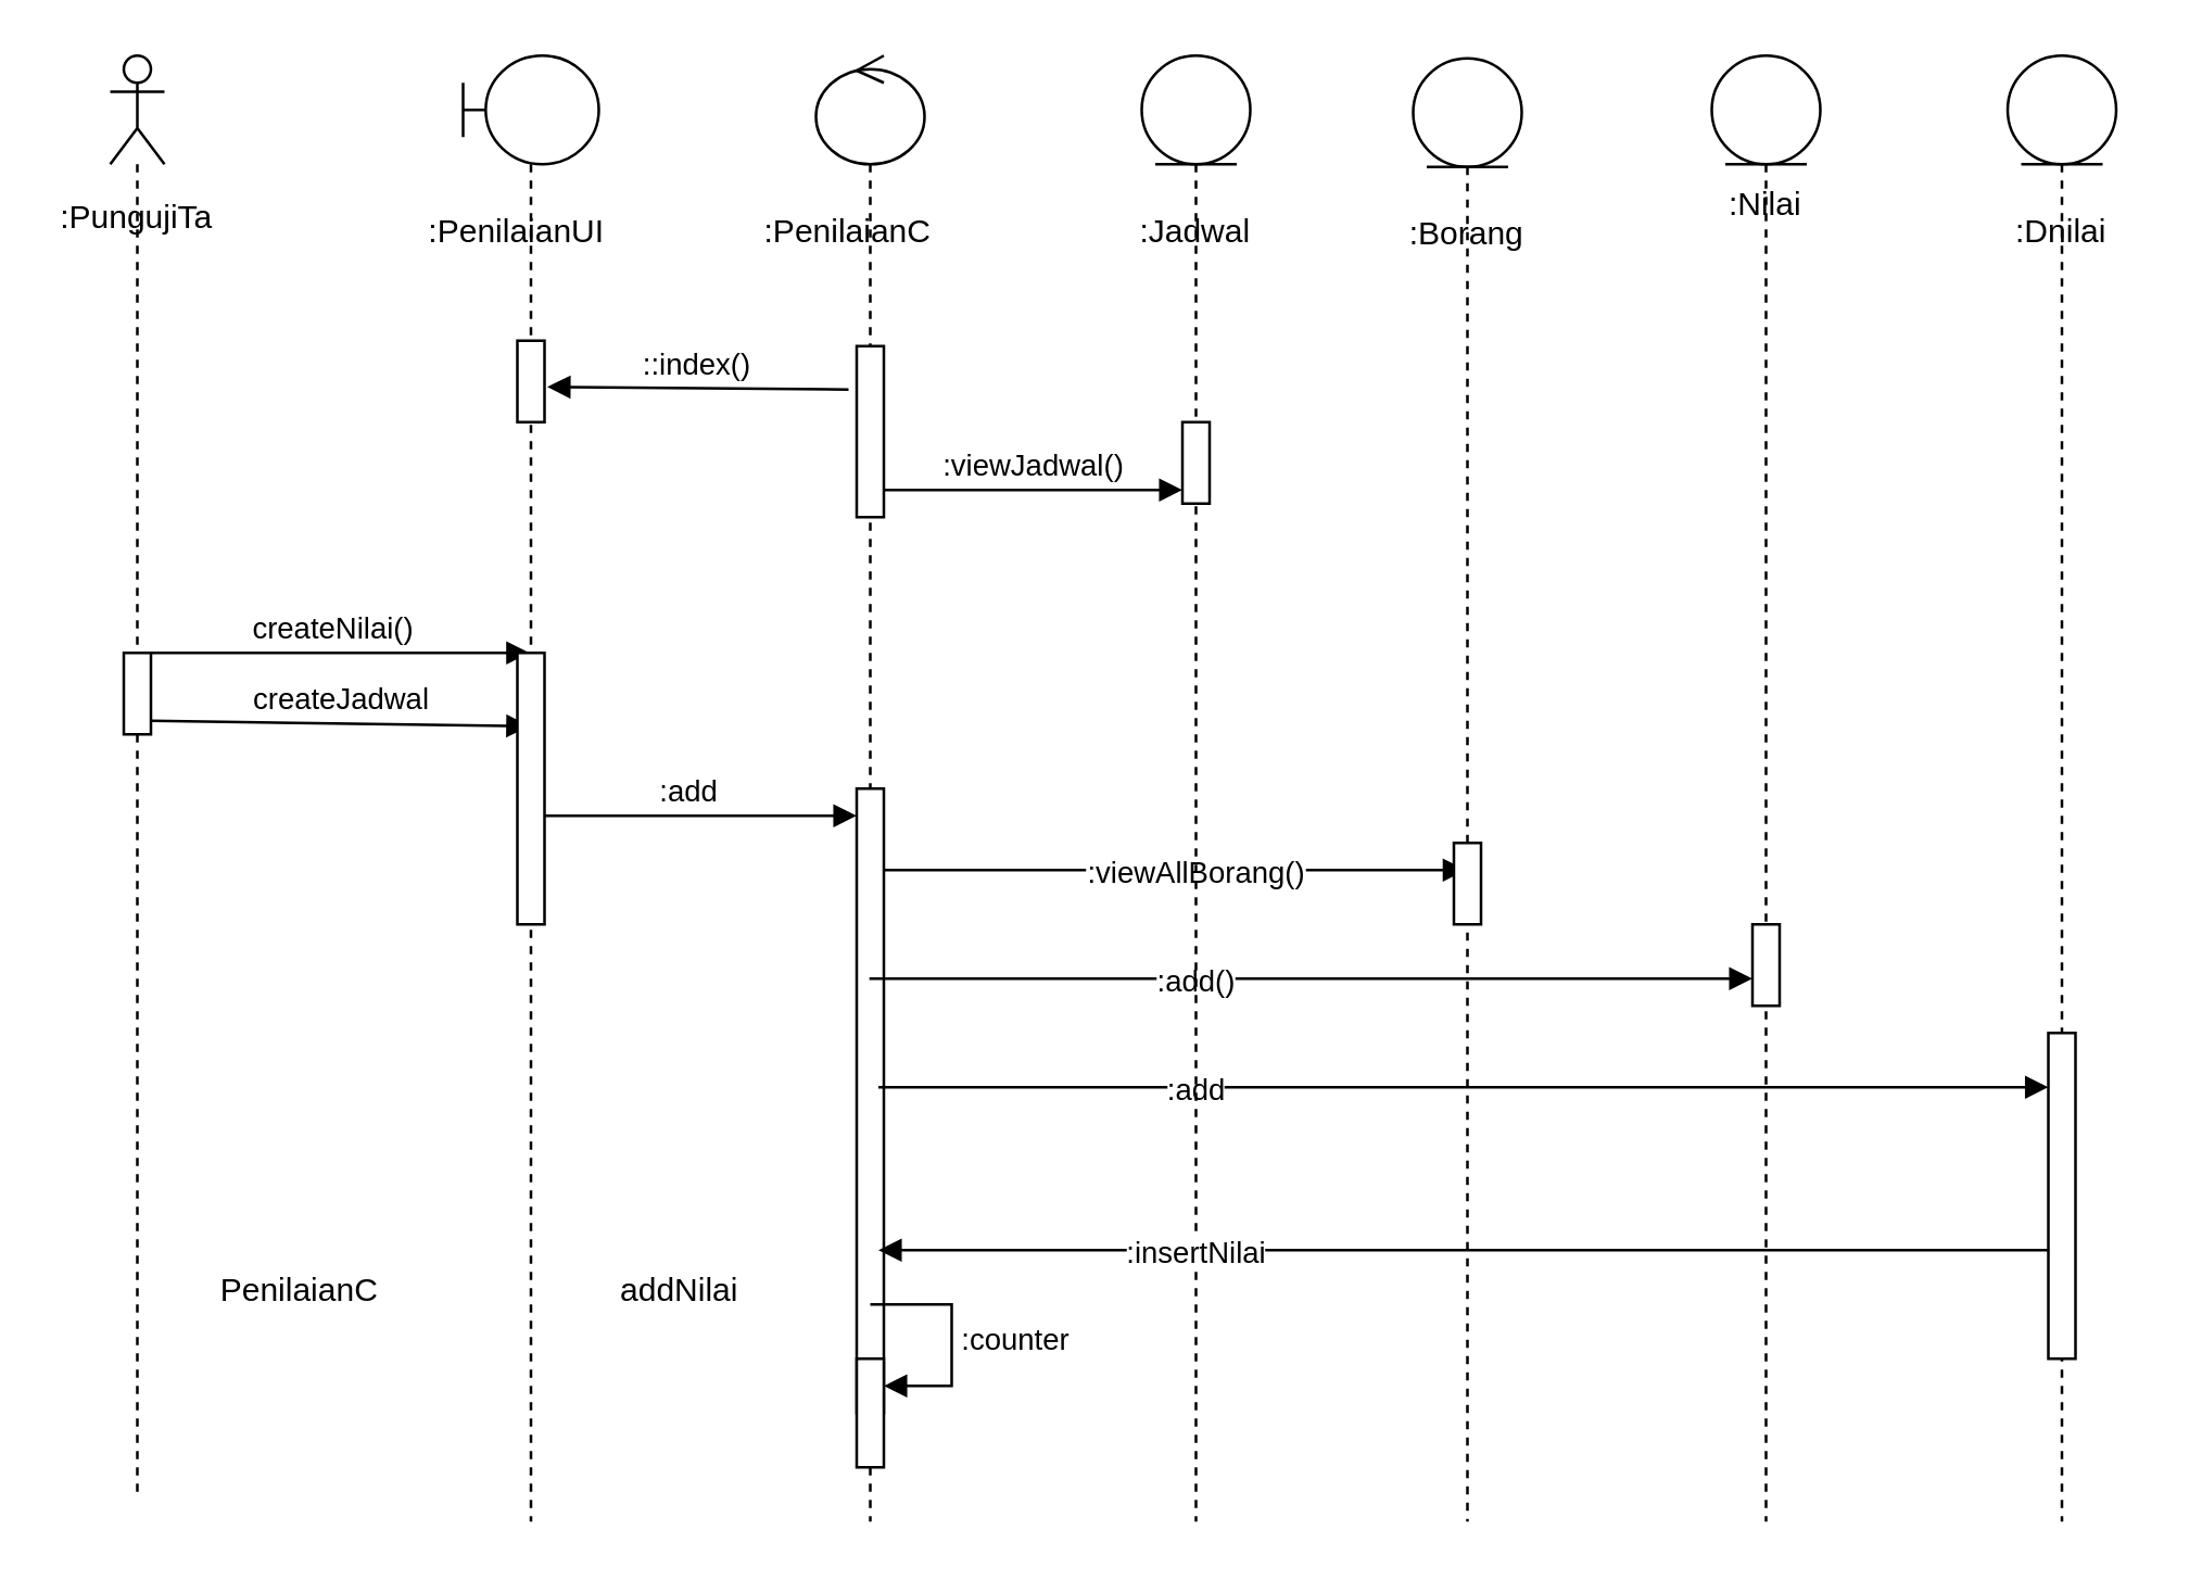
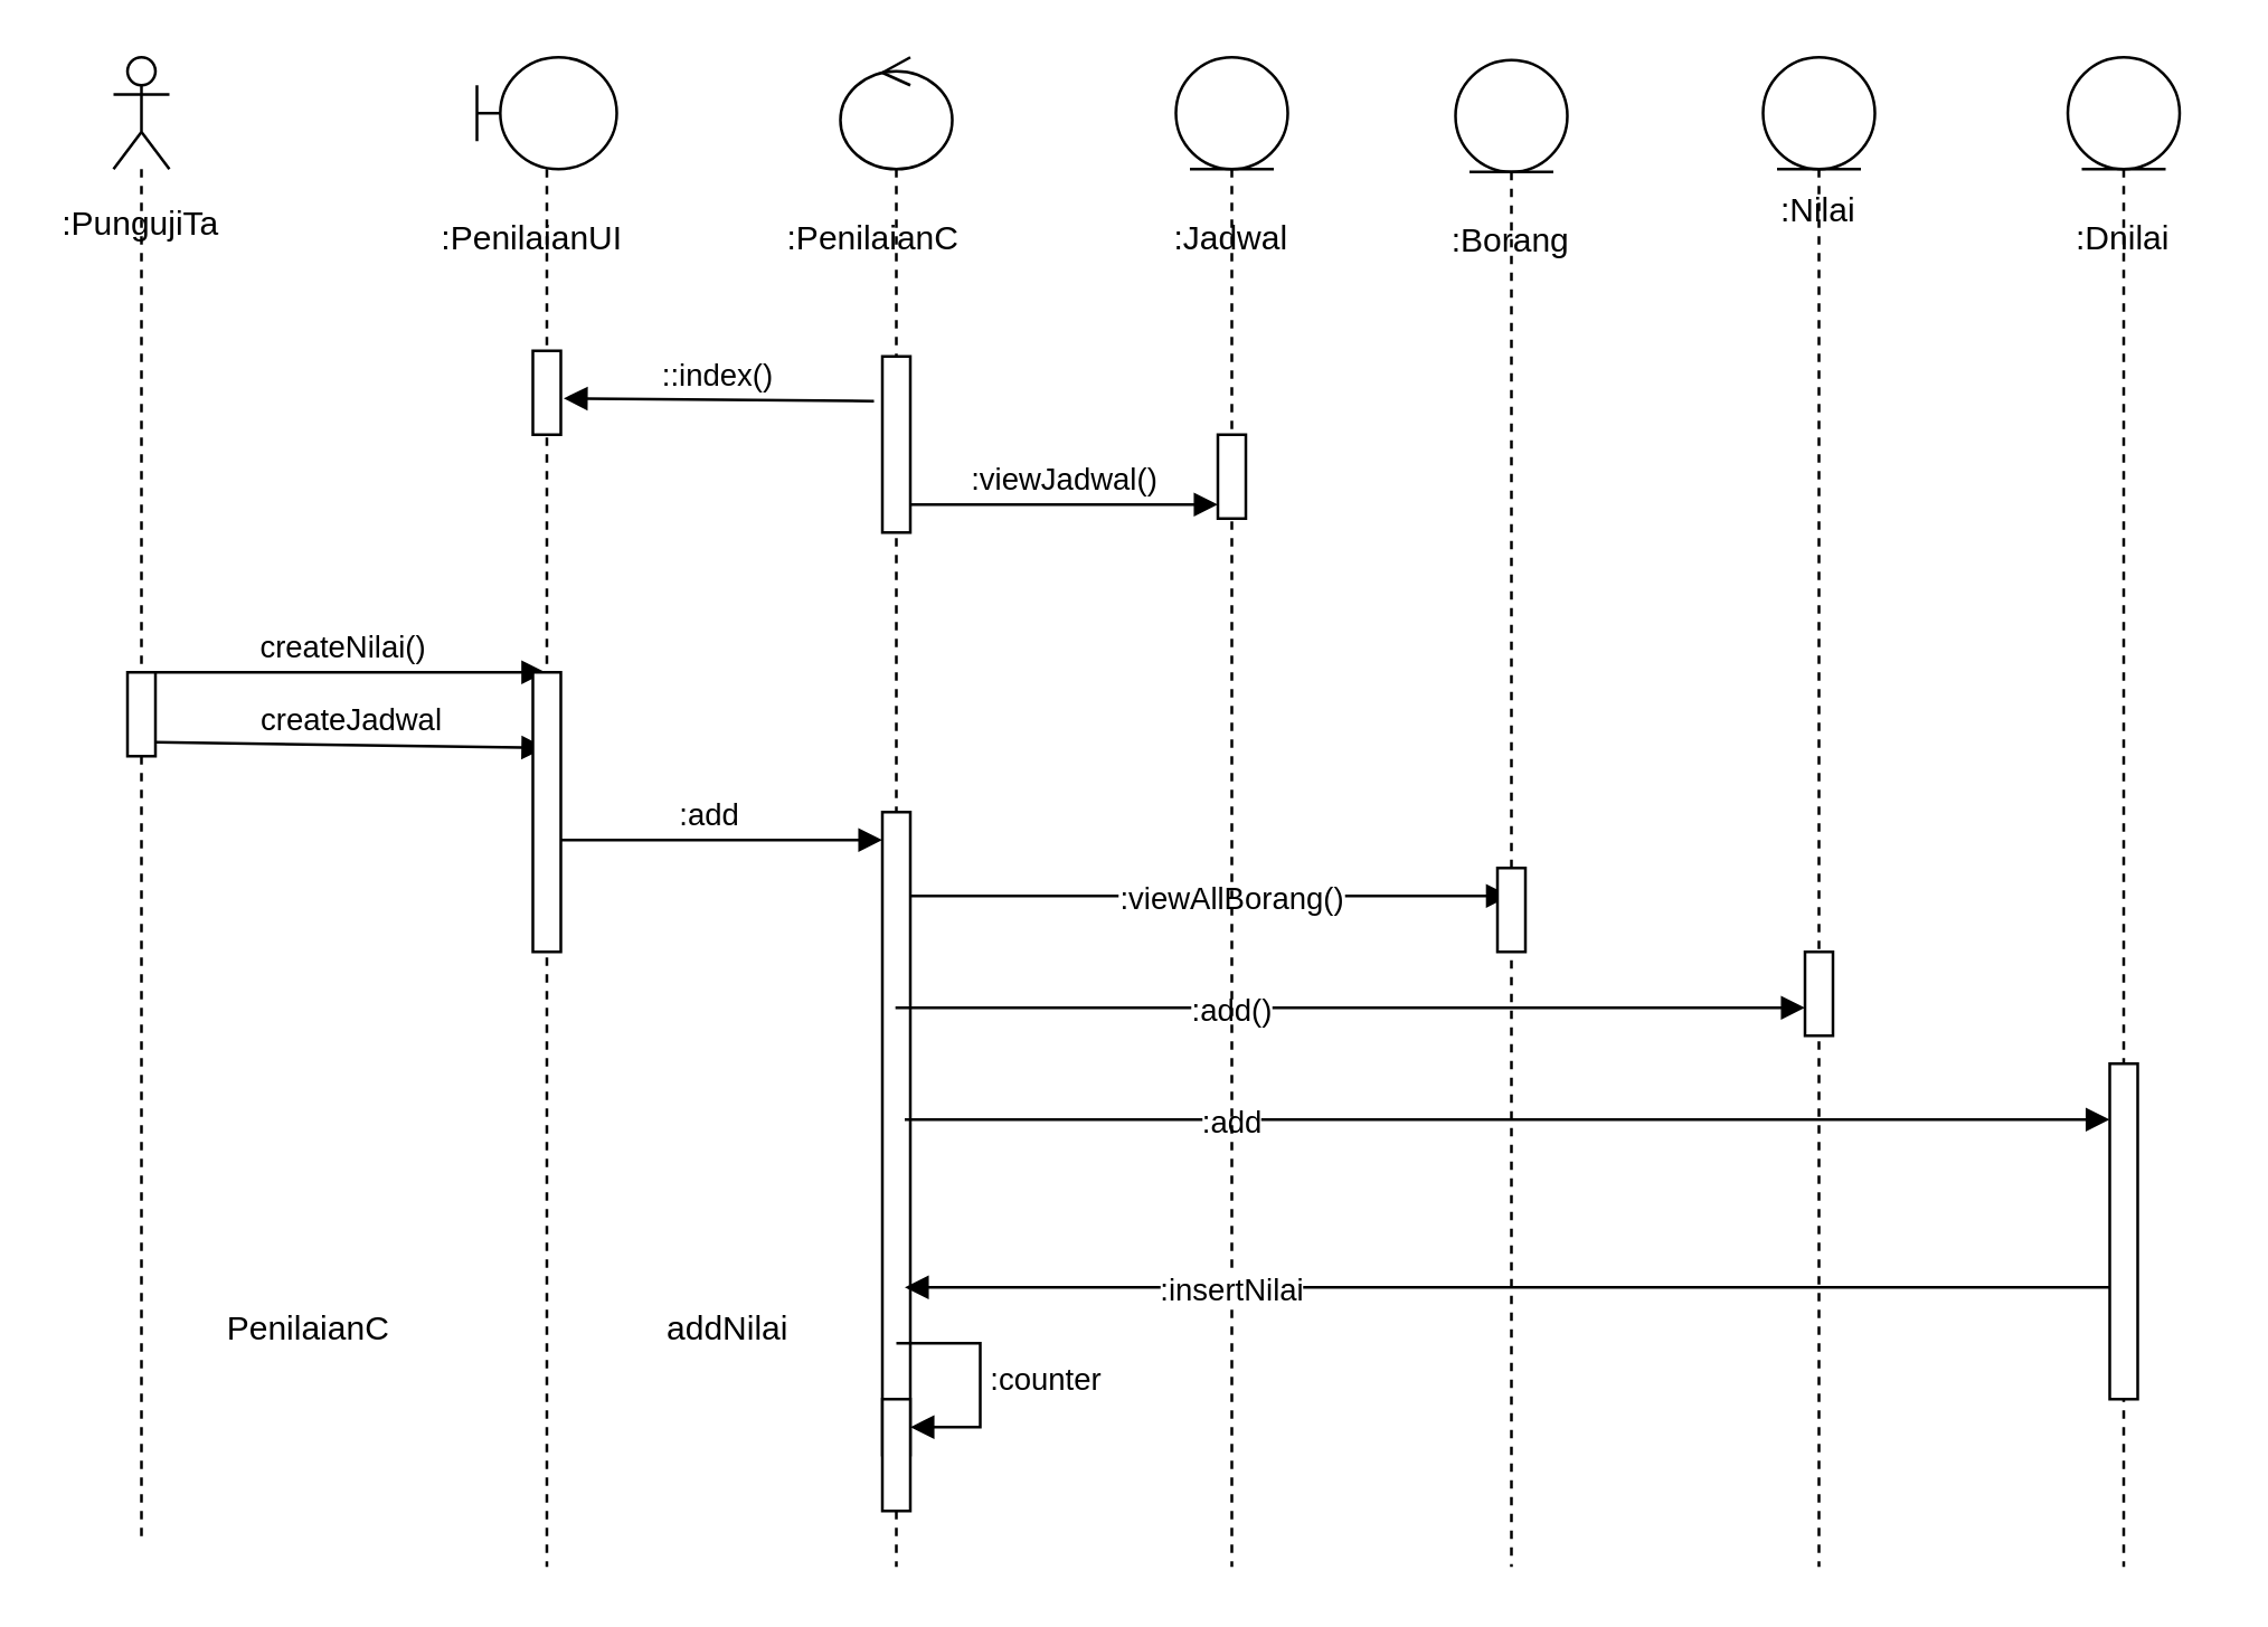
- <mxCell id="37" value="addNilai" style="text;html=1;strokeColor=none;fillColor=none;align=center;verticalAlign=middle;whiteSpace=wrap;rounded=0;" vertex="1" parent="1"><mxGeometry x="220" y="460" width="60" height="30" as="geometry" /></mxCell>
+ <mxCell id="37" value="addNilai" style="text;html=1;strokeColor=none;fillColor=none;align=center;verticalAlign=middle;whiteSpace=wrap;rounded=0;" vertex="1" parent="1"><mxGeometry x="230" y="460" width="60" height="30" as="geometry" /></mxCell>
